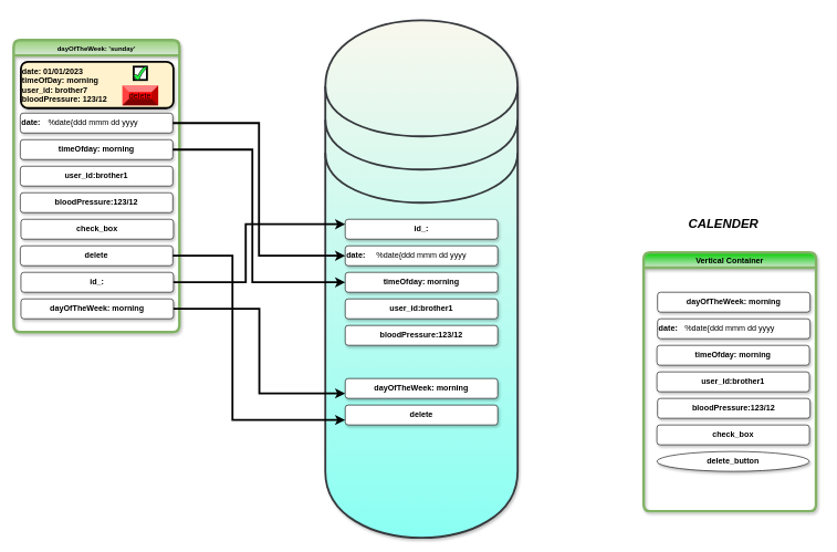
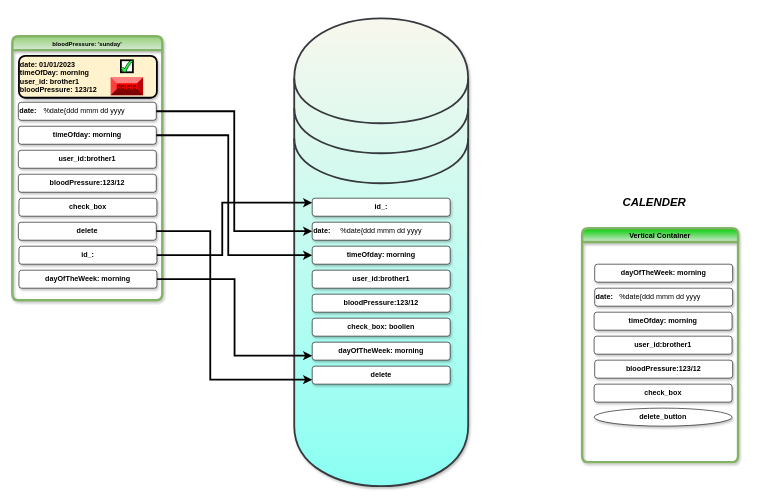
- <mxCell id="2" value="&lt;font size=&quot;1&quot;&gt;dayOfTheWeek: 'sunday'&lt;/font&gt;" style="swimlane;whiteSpace=wrap;html=1;fillColor=#D5E8D4;strokeColor=#82b366;gradientColor=#97d077;fontStyle=1;fontFamily=Helvetica;movable=1;resizable=1;rotatable=1;deletable=1;editable=1;locked=0;connectable=1;swimlaneBody=1;swimlaneFillColor=none;strokeWidth=4;gradientDirection=north;rounded=1;shadow=1;glass=0;" parent="1" vertex="1"><mxGeometry x="20" y="60" width="250" height="440" as="geometry" /></mxCell>
+ <mxCell id="2" value="&lt;font size=&quot;1&quot;&gt;bloodPressure: 'sunday'&lt;/font&gt;" style="swimlane;whiteSpace=wrap;html=1;fillColor=#D5E8D4;strokeColor=#82b366;gradientColor=#97d077;fontStyle=1;fontFamily=Helvetica;movable=1;resizable=1;rotatable=1;deletable=1;editable=1;locked=0;connectable=1;swimlaneBody=1;swimlaneFillColor=none;strokeWidth=4;gradientDirection=north;rounded=1;shadow=1;glass=0;" parent="1" vertex="1"><mxGeometry x="20" y="60" width="250" height="440" as="geometry" /></mxCell>
- <mxCell id="11" value="&lt;b&gt;date: 01/01/2023&lt;br&gt;timeOfDay: morning&lt;br&gt;user_id: brother7&lt;br&gt;bloodPressure: 123/12&lt;br&gt;&lt;/b&gt;" style="rounded=1;whiteSpace=wrap;html=1;align=left;movable=1;resizable=1;rotatable=1;deletable=1;editable=1;locked=0;connectable=1;container=1;strokeWidth=3;shadow=1;fillColor=#FFF2CC;" parent="2" vertex="1"><mxGeometry x="11" y="32.5" width="230" height="70" as="geometry" /></mxCell>
+ <mxCell id="11" value="&lt;b&gt;date: 01/01/2023&lt;br&gt;timeOfDay: morning&lt;br&gt;user_id: brother1&lt;br&gt;bloodPressure: 123/12&lt;br&gt;&lt;/b&gt;" style="rounded=1;whiteSpace=wrap;html=1;align=left;movable=1;resizable=1;rotatable=1;deletable=1;editable=1;locked=0;connectable=1;container=1;strokeWidth=3;shadow=1;fillColor=#FFF2CC;" parent="2" vertex="1"><mxGeometry x="11" y="32.5" width="230" height="70" as="geometry" /></mxCell>
+ <mxCell id="23" value="&lt;b&gt;check_box: boolien&lt;/b&gt;" style="rounded=1;whiteSpace=wrap;html=1;shadow=1;movable=1;resizable=1;rotatable=1;deletable=1;editable=1;locked=0;connectable=1;" parent="1" vertex="1"><mxGeometry x="520" y="530" width="230" height="30" as="geometry" /></mxCell>
